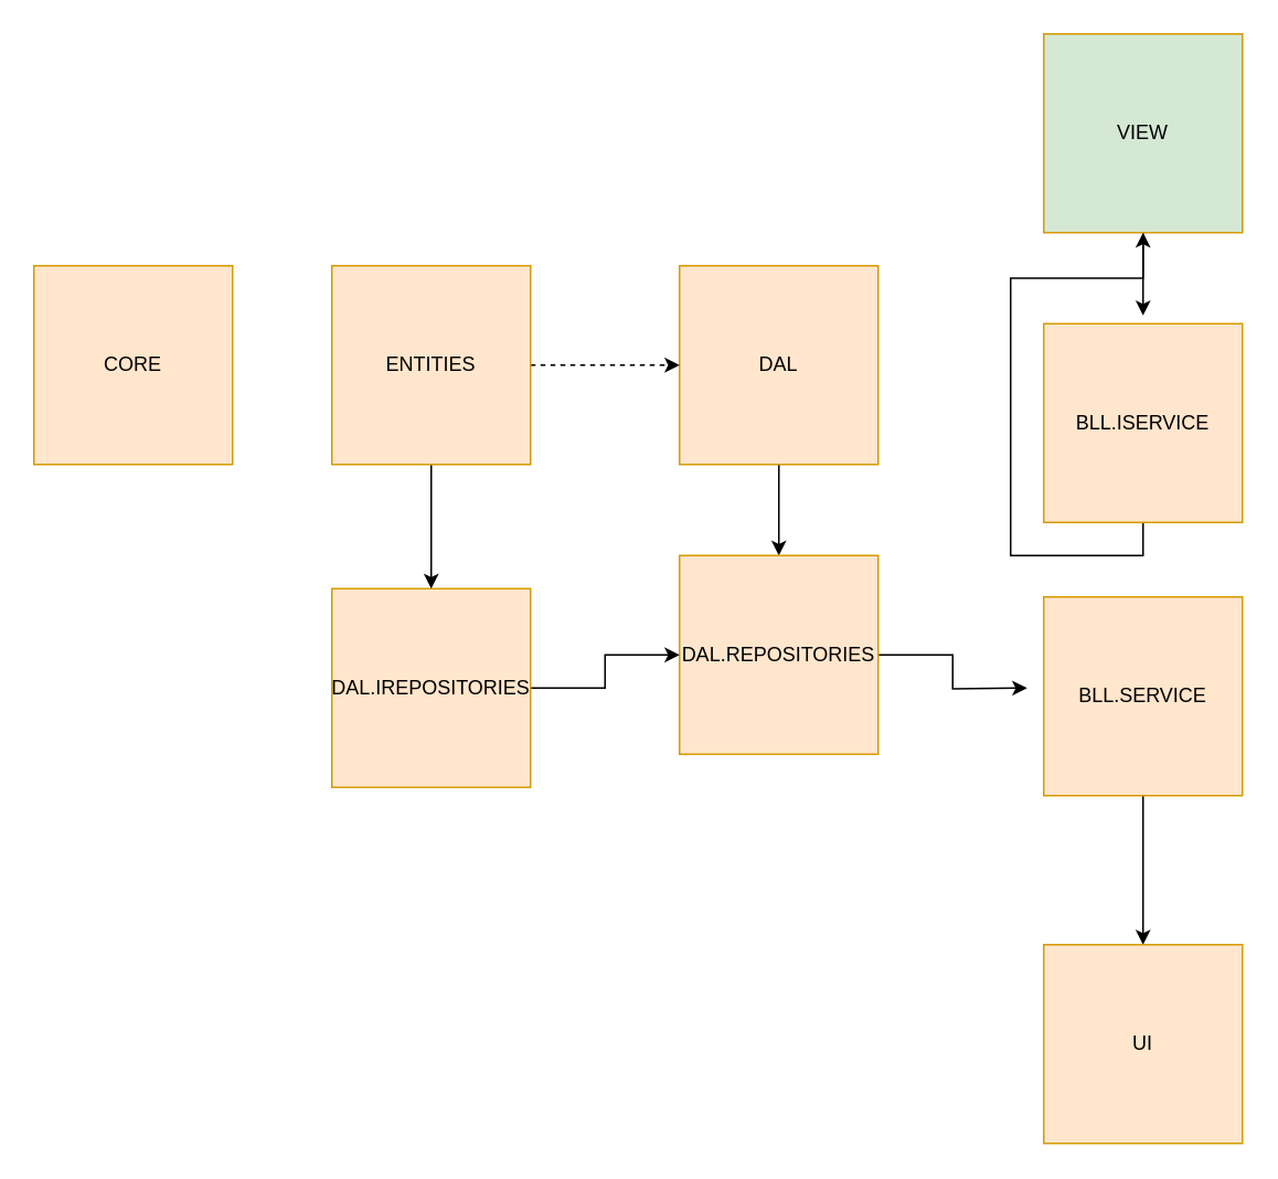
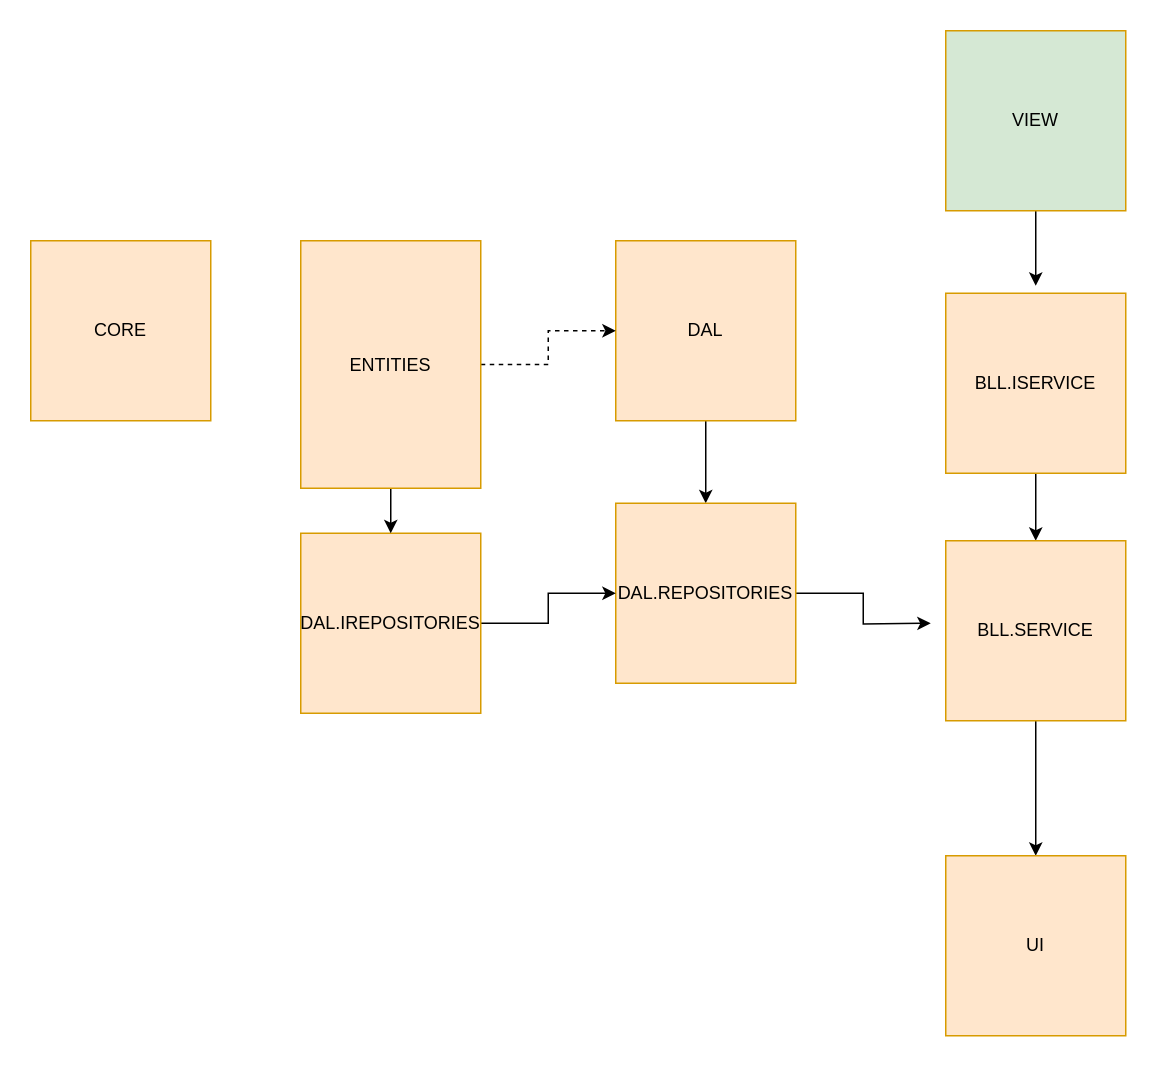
- <mxCell id="15" value="ENTITIES" style="whiteSpace=wrap;html=1;aspect=fixed;fillColor=#ffe6cc;strokeColor=#d79b00;" vertex="1" parent="1"><mxGeometry x="200" y="160" width="120" height="120" as="geometry" /></mxCell>
+ <mxCell id="15" value="ENTITIES" style="whiteSpace=wrap;html=1;aspect=fixed;fillColor=#ffe6cc;strokeColor=#d79b00;" vertex="1" parent="1"><mxGeometry x="200" y="160" width="120" height="165" as="geometry" /></mxCell>
- <mxCell id="9" style="edgeStyle=orthogonalEdgeStyle;rounded=0;orthogonalLoop=1;jettySize=auto;html=1;exitX=0.5;exitY=1;exitDx=0;exitDy=0;" edge="1" parent="1" source="10" target="18"><mxGeometry relative="1" as="geometry" /></mxCell>
+ <mxCell id="9" style="edgeStyle=orthogonalEdgeStyle;rounded=0;orthogonalLoop=1;jettySize=auto;html=1;exitX=0.5;exitY=1;exitDx=0;exitDy=0;entryX=0.5;entryY=0;entryDx=0;entryDy=0;" edge="1" parent="1" source="10" target="12"><mxGeometry relative="1" as="geometry" /></mxCell>
